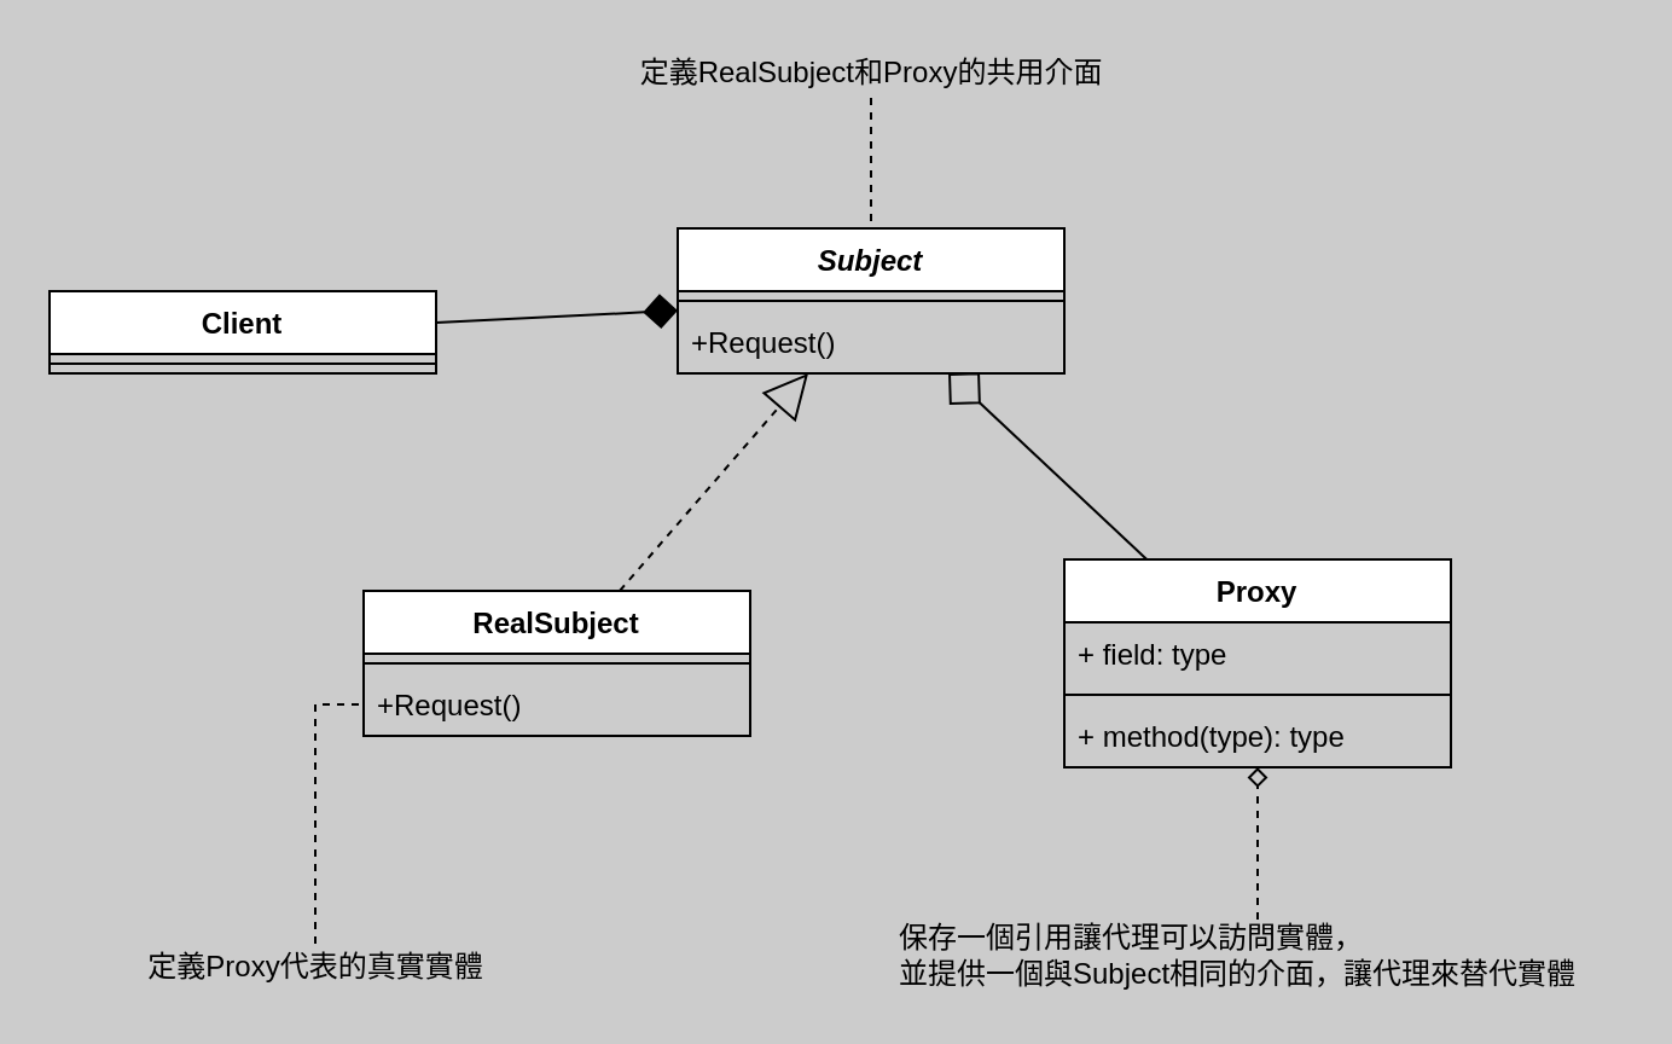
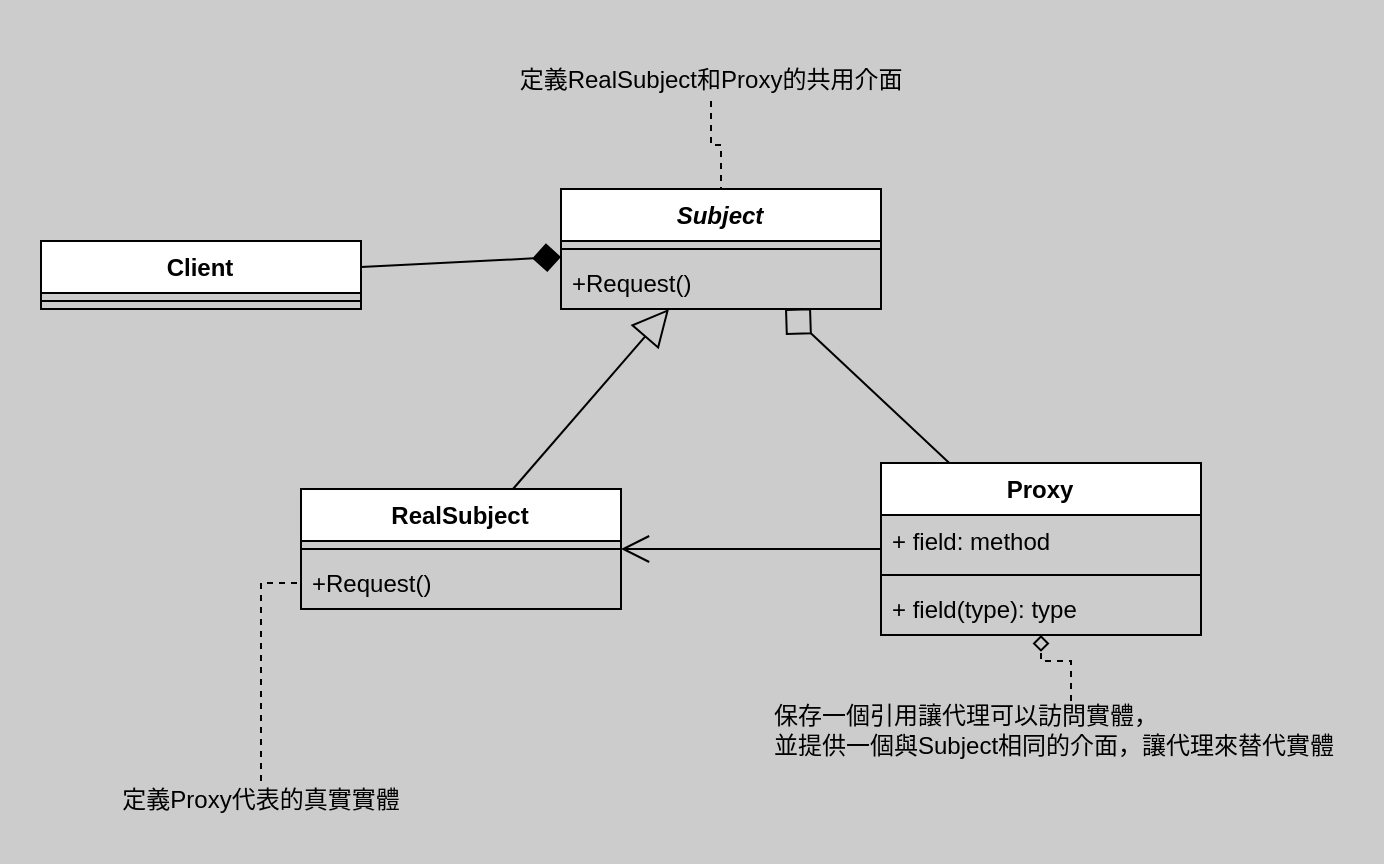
- <mxCell id="23" value="定義RealSubject和Proxy的共用介面" style="text;html=1;align=center;verticalAlign=middle;resizable=0;points=[];autosize=1;strokeColor=none;" parent="1" vertex="1"><mxGeometry x="255" y="20" width="210" height="20" as="geometry" /></mxCell>
+ <mxCell id="23" value="定義RealSubject和Proxy的共用介面" style="text;html=1;align=center;verticalAlign=middle;resizable=0;points=[];autosize=1;strokeColor=none;" parent="1" vertex="1"><mxGeometry x="250" y="30" width="210" height="20" as="geometry" /></mxCell>
- <mxCell id="15" value="" style="endArrow=block;endSize=16;endFill=0;html=1;dashed=1;" parent="1" source="8" target="4" edge="1"><mxGeometry width="160" relative="1" as="geometry"><mxPoint x="240" y="230" as="sourcePoint" /><mxPoint x="400" y="230" as="targetPoint" /></mxGeometry></mxCell>
+ <mxCell id="15" value="" style="endArrow=block;endSize=16;endFill=0;html=1;" parent="1" source="8" target="4" edge="1"><mxGeometry width="160" relative="1" as="geometry"><mxPoint x="240" y="230" as="sourcePoint" /><mxPoint x="400" y="230" as="targetPoint" /></mxGeometry></mxCell>
- <mxCell id="12" value="+ field: type" style="text;strokeColor=none;fillColor=none;align=left;verticalAlign=top;spacingLeft=4;spacingRight=4;overflow=hidden;rotatable=0;points=[[0,0.5],[1,0.5]];portConstraint=eastwest;" parent="11" vertex="1"><mxGeometry y="26" width="160" height="26" as="geometry" /></mxCell>
+ <mxCell id="12" value="+ field: method" style="text;strokeColor=none;fillColor=none;align=left;verticalAlign=top;spacingLeft=4;spacingRight=4;overflow=hidden;rotatable=0;points=[[0,0.5],[1,0.5]];portConstraint=eastwest;" parent="11" vertex="1"><mxGeometry y="26" width="160" height="26" as="geometry" /></mxCell>
+ <mxCell id="17" value="" style="endArrow=open;endFill=1;endSize=12;html=1;" parent="1" source="11" target="8" edge="1"><mxGeometry width="160" relative="1" as="geometry"><mxPoint x="350" y="395" as="sourcePoint" /><mxPoint x="450" y="390" as="targetPoint" /></mxGeometry></mxCell>
- <mxCell id="14" value="+ method(type): type" style="text;strokeColor=none;fillColor=none;align=left;verticalAlign=top;spacingLeft=4;spacingRight=4;overflow=hidden;rotatable=0;points=[[0,0.5],[1,0.5]];portConstraint=eastwest;" parent="11" vertex="1"><mxGeometry y="60" width="160" height="26" as="geometry" /></mxCell>
+ <mxCell id="14" value="+ field(type): type" style="text;strokeColor=none;fillColor=none;align=left;verticalAlign=top;spacingLeft=4;spacingRight=4;overflow=hidden;rotatable=0;points=[[0,0.5],[1,0.5]];portConstraint=eastwest;" parent="11" vertex="1"><mxGeometry y="60" width="160" height="26" as="geometry" /></mxCell>
- <mxCell id="21" value="保存一個引用讓代理可以訪問實體，&lt;br&gt;並提供一個與Subject相同的介面，讓代理來替代實體" style="text;html=1;align=left;verticalAlign=middle;resizable=0;points=[];autosize=1;strokeColor=none;" parent="1" vertex="1"><mxGeometry x="370" y="380" width="300" height="30" as="geometry" /></mxCell>
+ <mxCell id="21" value="保存一個引用讓代理可以訪問實體，&lt;br&gt;並提供一個與Subject相同的介面，讓代理來替代實體" style="text;html=1;align=left;verticalAlign=middle;resizable=0;points=[];autosize=1;strokeColor=none;" parent="1" vertex="1"><mxGeometry x="385" y="350" width="300" height="30" as="geometry" /></mxCell>
